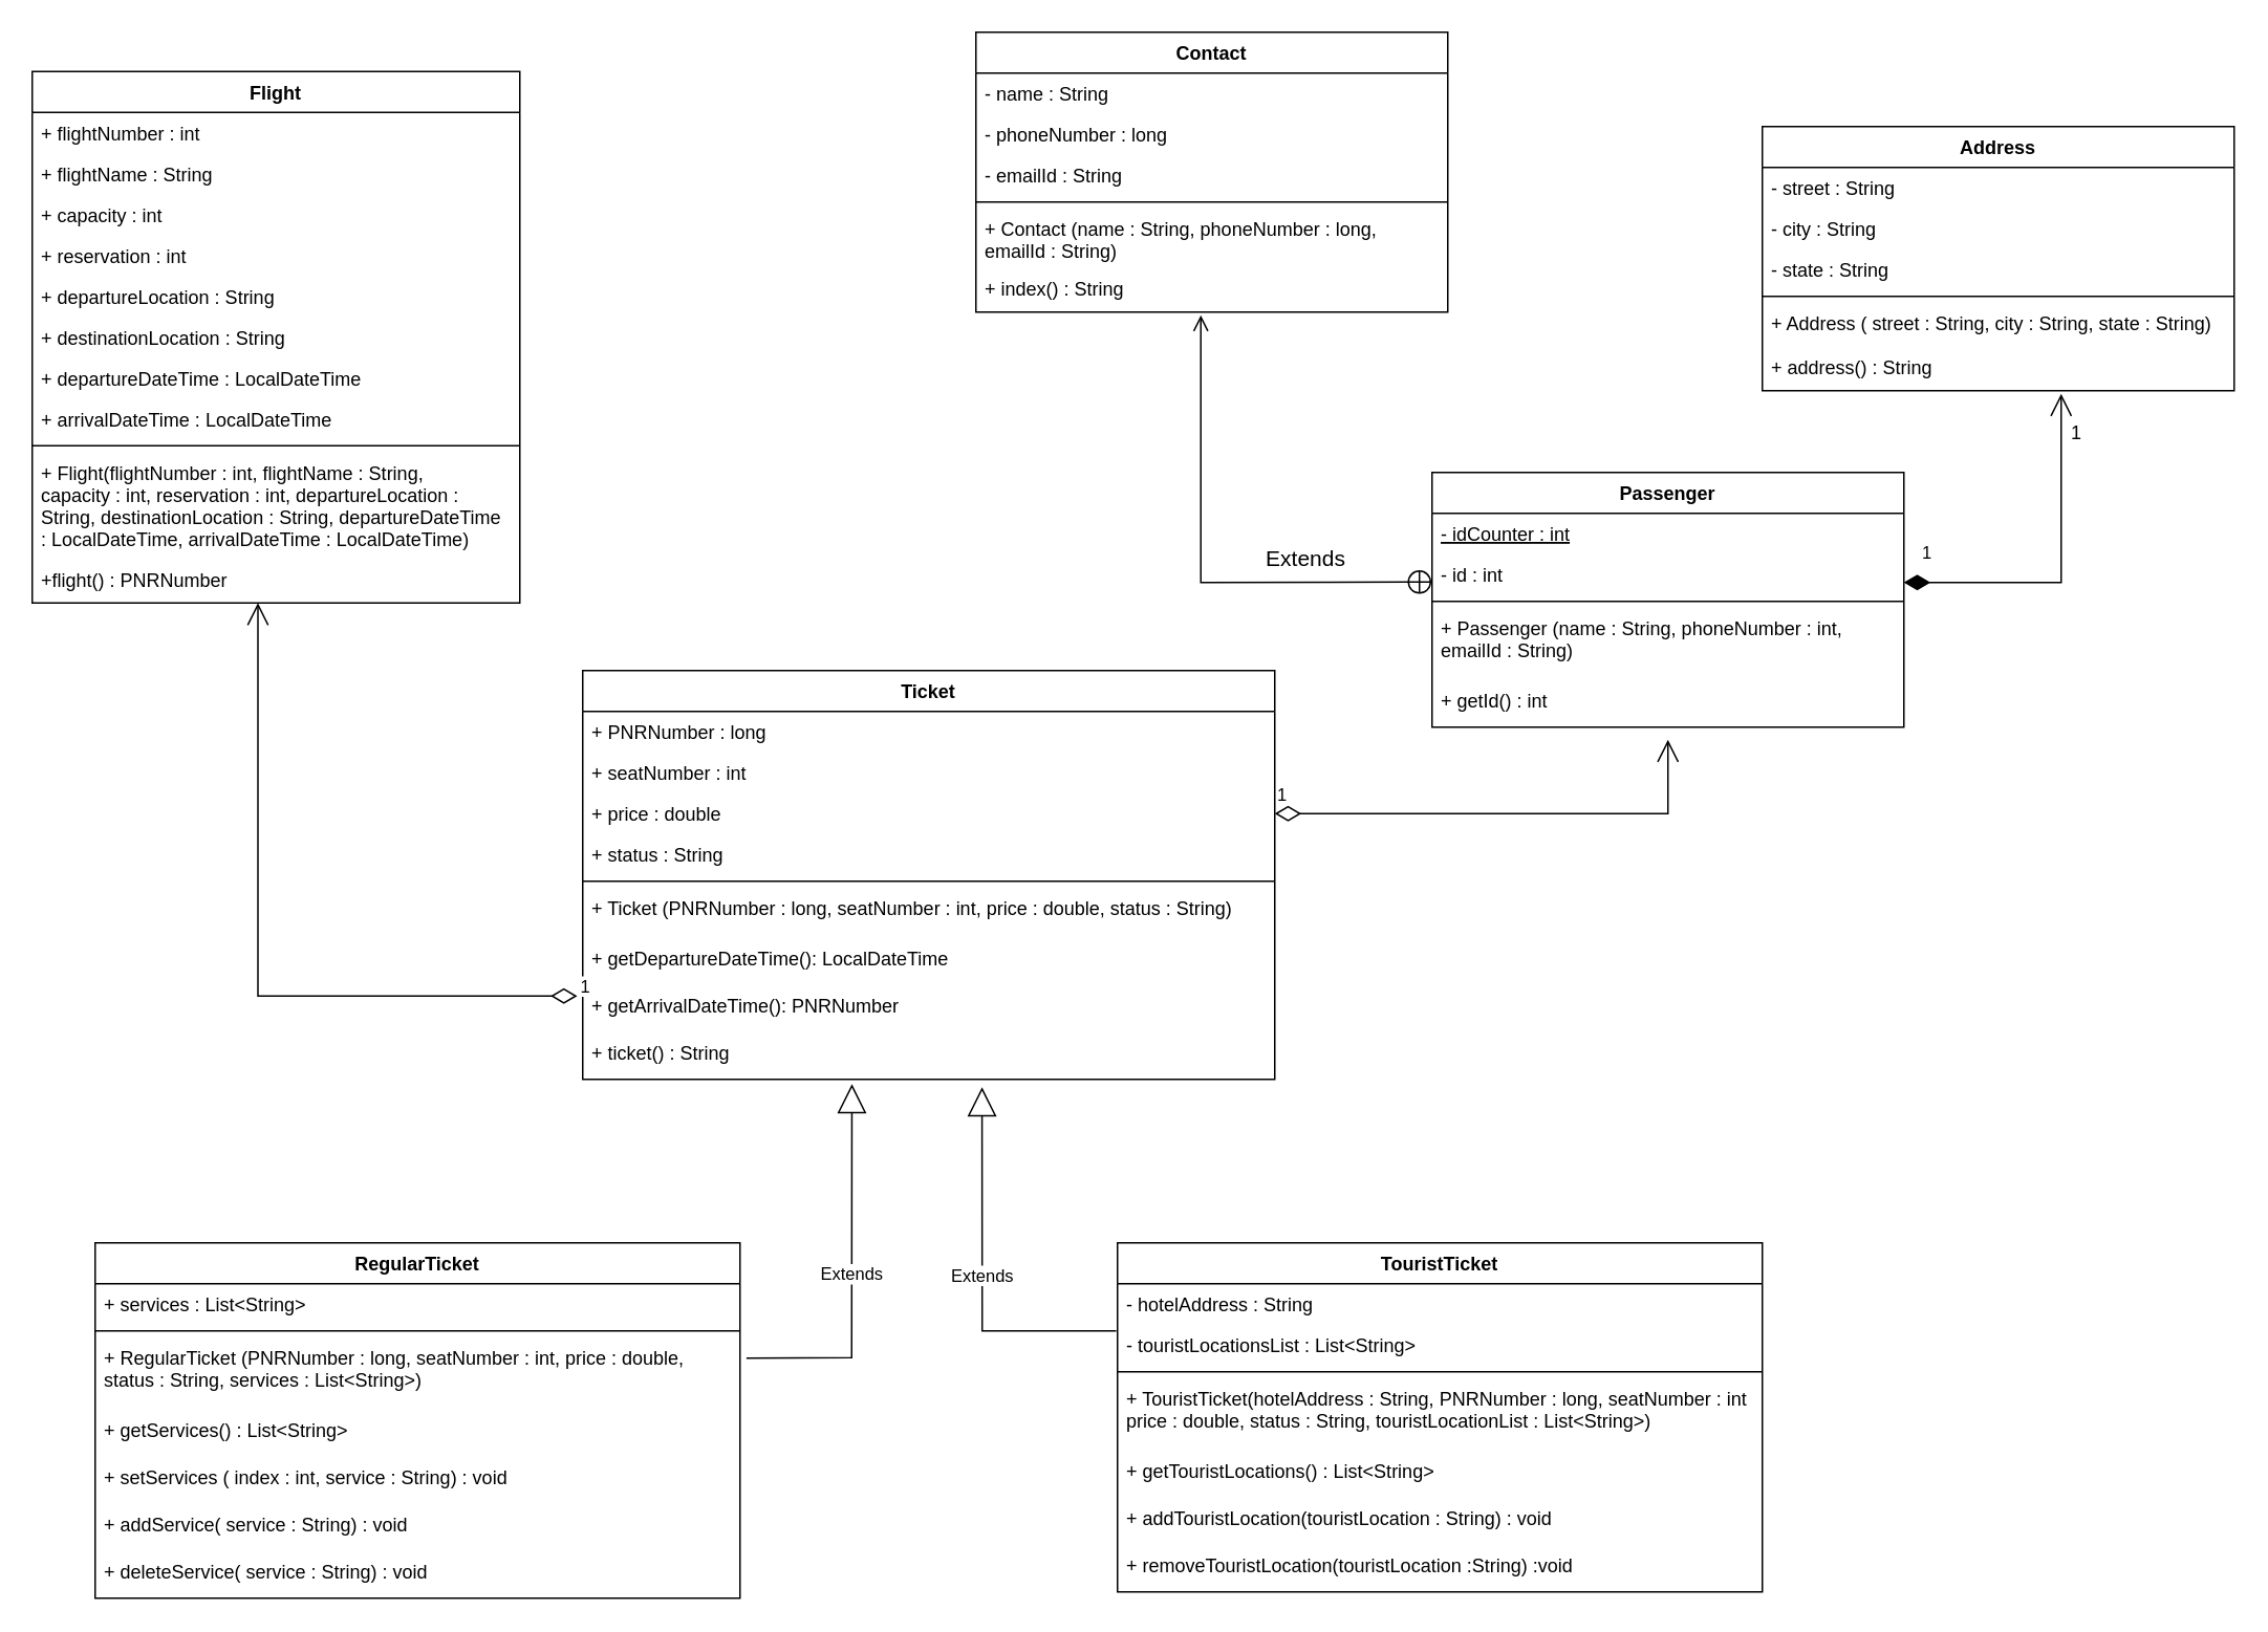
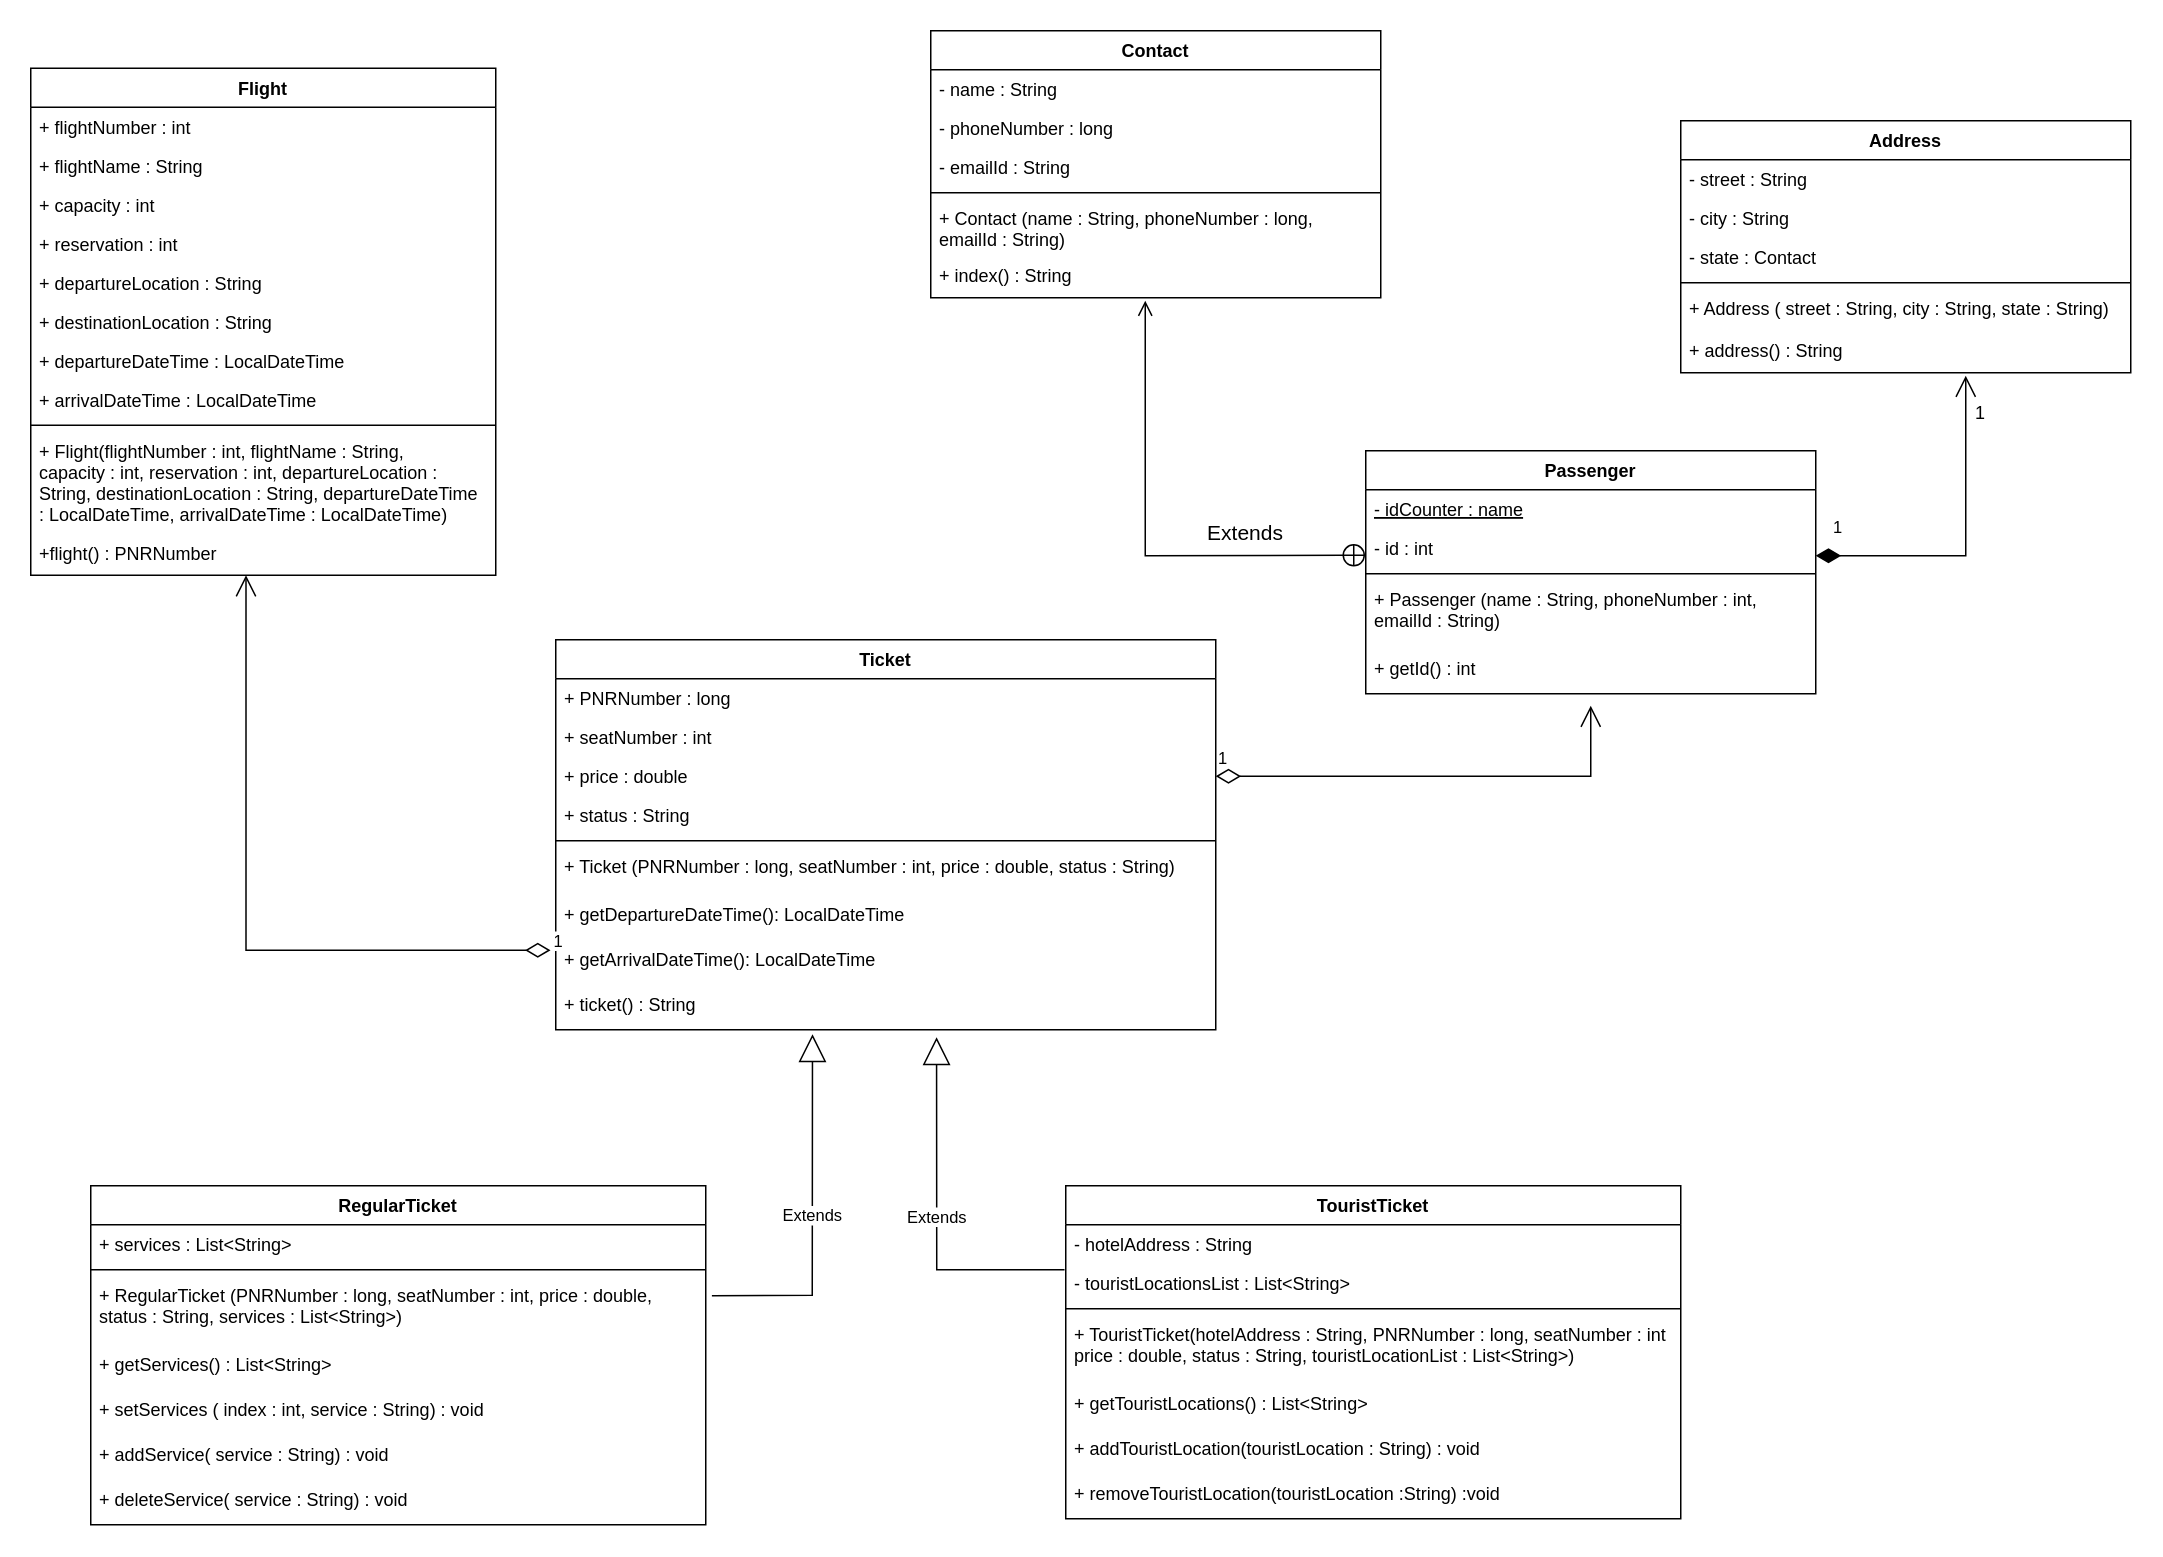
- <mxCell id="5" value="- state : String" style="text;strokeColor=none;fillColor=none;align=left;verticalAlign=top;spacingLeft=4;spacingRight=4;overflow=hidden;rotatable=0;points=[[0,0.5],[1,0.5]];portConstraint=eastwest;" parent="2" vertex="1"><mxGeometry y="78" width="300" height="26" as="geometry" /></mxCell>
+ <mxCell id="5" value="- state : Contact" style="text;strokeColor=none;fillColor=none;align=left;verticalAlign=top;spacingLeft=4;spacingRight=4;overflow=hidden;rotatable=0;points=[[0,0.5],[1,0.5]];portConstraint=eastwest;" parent="2" vertex="1"><mxGeometry y="78" width="300" height="26" as="geometry" /></mxCell>
- <mxCell id="22" value="- idCounter : int" style="text;strokeColor=none;fillColor=none;align=left;verticalAlign=top;spacingLeft=4;spacingRight=4;overflow=hidden;rotatable=0;points=[[0,0.5],[1,0.5]];portConstraint=eastwest;fontStyle=4" parent="21" vertex="1"><mxGeometry y="26" width="300" height="26" as="geometry" /></mxCell>
+ <mxCell id="22" value="- idCounter : name" style="text;strokeColor=none;fillColor=none;align=left;verticalAlign=top;spacingLeft=4;spacingRight=4;overflow=hidden;rotatable=0;points=[[0,0.5],[1,0.5]];portConstraint=eastwest;fontStyle=4" parent="21" vertex="1"><mxGeometry y="26" width="300" height="26" as="geometry" /></mxCell>
- <mxCell id="35" value="+ getArrivalDateTime(): PNRNumber" style="text;strokeColor=none;fillColor=none;align=left;verticalAlign=top;spacingLeft=4;spacingRight=4;overflow=hidden;rotatable=0;points=[[0,0.5],[1,0.5]];portConstraint=eastwest;" parent="27" vertex="1"><mxGeometry y="200" width="440" height="30" as="geometry" /></mxCell>
+ <mxCell id="35" value="+ getArrivalDateTime(): LocalDateTime" style="text;strokeColor=none;fillColor=none;align=left;verticalAlign=top;spacingLeft=4;spacingRight=4;overflow=hidden;rotatable=0;points=[[0,0.5],[1,0.5]];portConstraint=eastwest;" parent="27" vertex="1"><mxGeometry y="200" width="440" height="30" as="geometry" /></mxCell>
